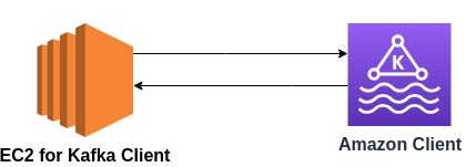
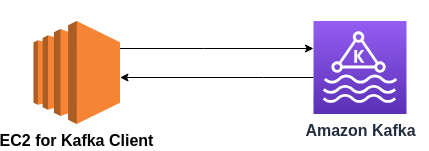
- <mxCell id="3" value="&lt;font style=&quot;font-size: 16px;&quot;&gt;&lt;b&gt;Amazon Client&lt;/b&gt;&lt;/font&gt;" style="sketch=0;points=[[0,0,0],[0.25,0,0],[0.5,0,0],[0.75,0,0],[1,0,0],[0,1,0],[0.25,1,0],[0.5,1,0],[0.75,1,0],[1,1,0],[0,0.25,0],[0,0.5,0],[0,0.75,0],[1,0.25,0],[1,0.5,0],[1,0.75,0]];outlineConnect=0;fontColor=#232F3E;gradientColor=#945DF2;gradientDirection=north;fillColor=#5A30B5;strokeColor=#ffffff;dashed=0;verticalLabelPosition=bottom;verticalAlign=top;align=center;html=1;fontSize=12;fontStyle=0;aspect=fixed;shape=mxgraph.aws4.resourceIcon;resIcon=mxgraph.aws4.managed_streaming_for_kafka;" parent="1" vertex="1"><mxGeometry x="300" y="20.5" width="93" height="93" as="geometry" /></mxCell>
+ <mxCell id="3" value="&lt;font style=&quot;font-size: 16px;&quot;&gt;&lt;b&gt;Amazon Kafka&lt;/b&gt;&lt;/font&gt;" style="sketch=0;points=[[0,0,0],[0.25,0,0],[0.5,0,0],[0.75,0,0],[1,0,0],[0,1,0],[0.25,1,0],[0.5,1,0],[0.75,1,0],[1,1,0],[0,0.25,0],[0,0.5,0],[0,0.75,0],[1,0.25,0],[1,0.5,0],[1,0.75,0]];outlineConnect=0;fontColor=#232F3E;gradientColor=#945DF2;gradientDirection=north;fillColor=#5A30B5;strokeColor=#ffffff;dashed=0;verticalLabelPosition=bottom;verticalAlign=top;align=center;html=1;fontSize=12;fontStyle=0;aspect=fixed;shape=mxgraph.aws4.resourceIcon;resIcon=mxgraph.aws4.managed_streaming_for_kafka;" parent="1" vertex="1"><mxGeometry x="300" y="20.5" width="93" height="93" as="geometry" /></mxCell>
